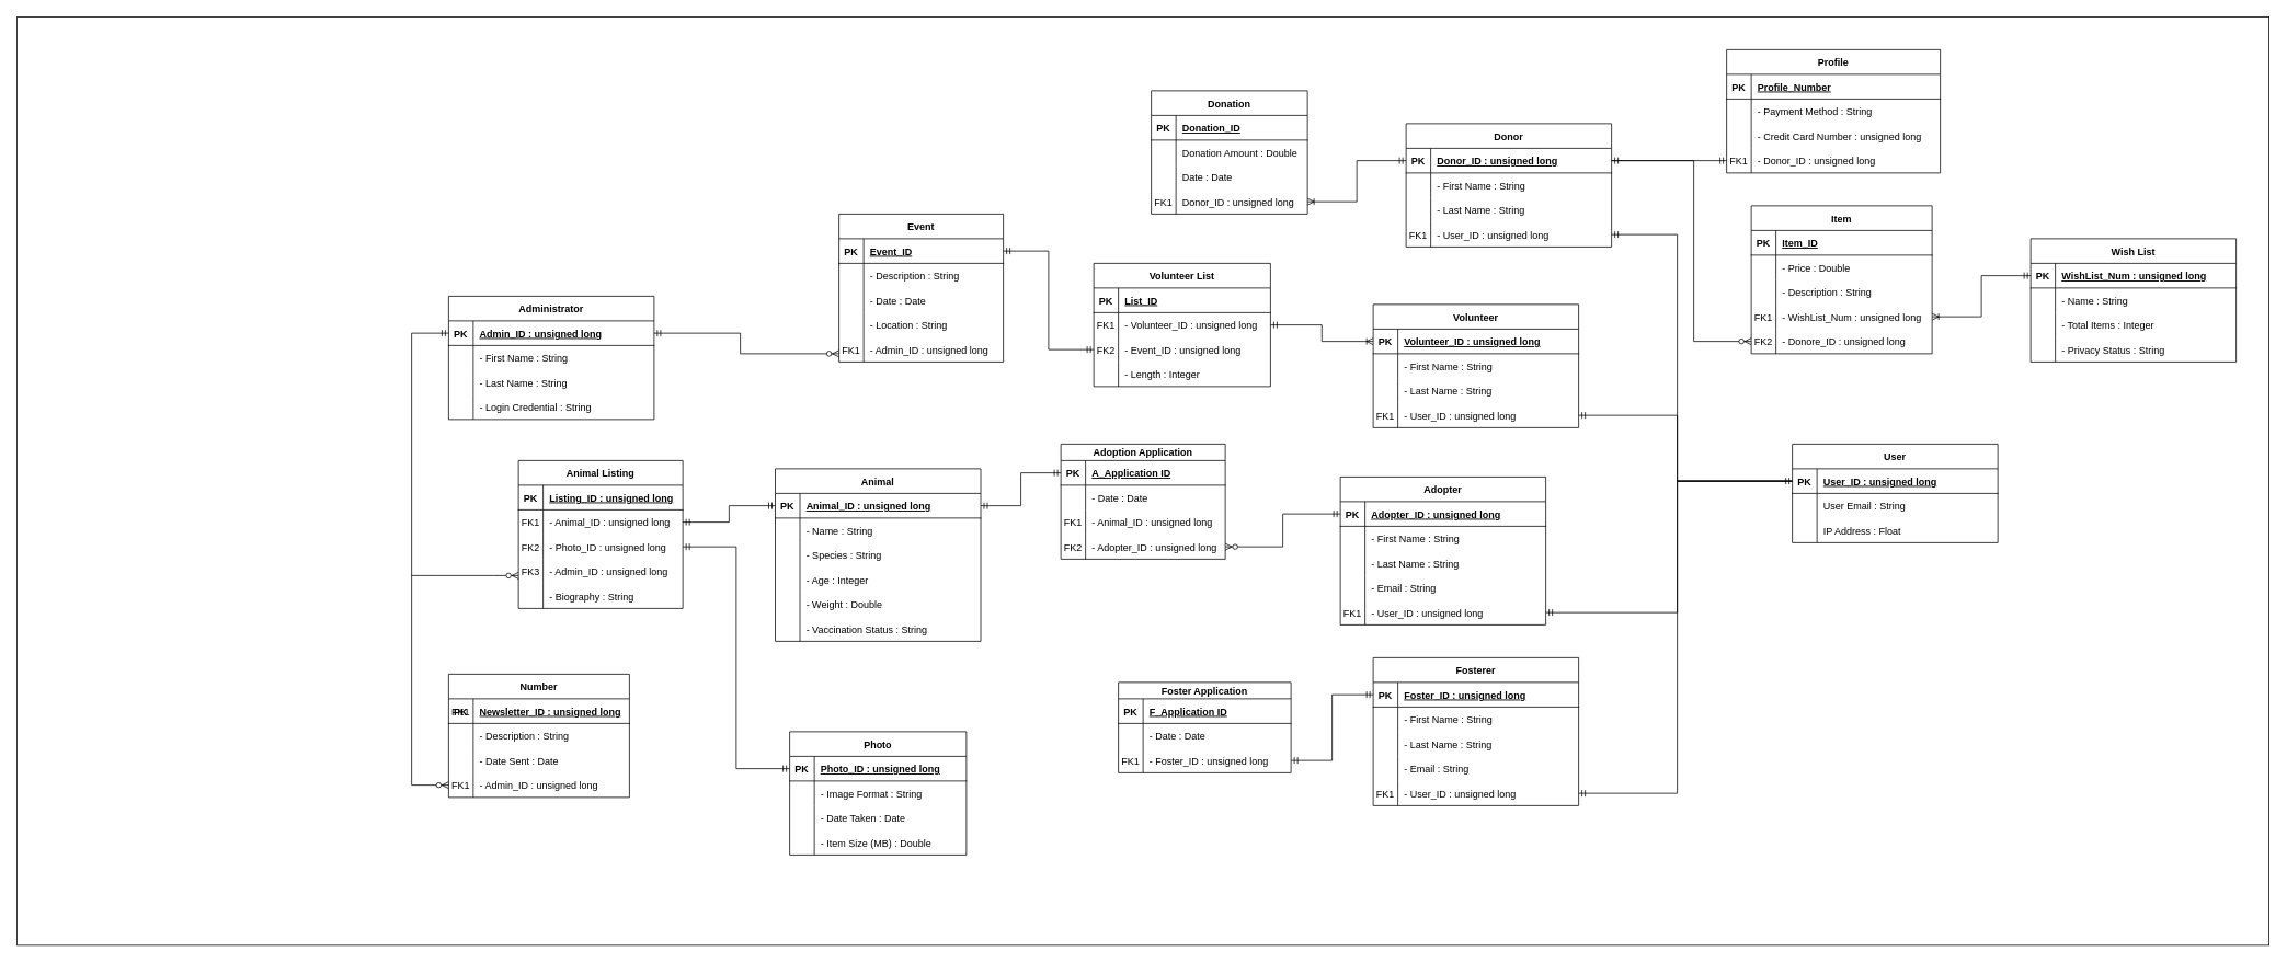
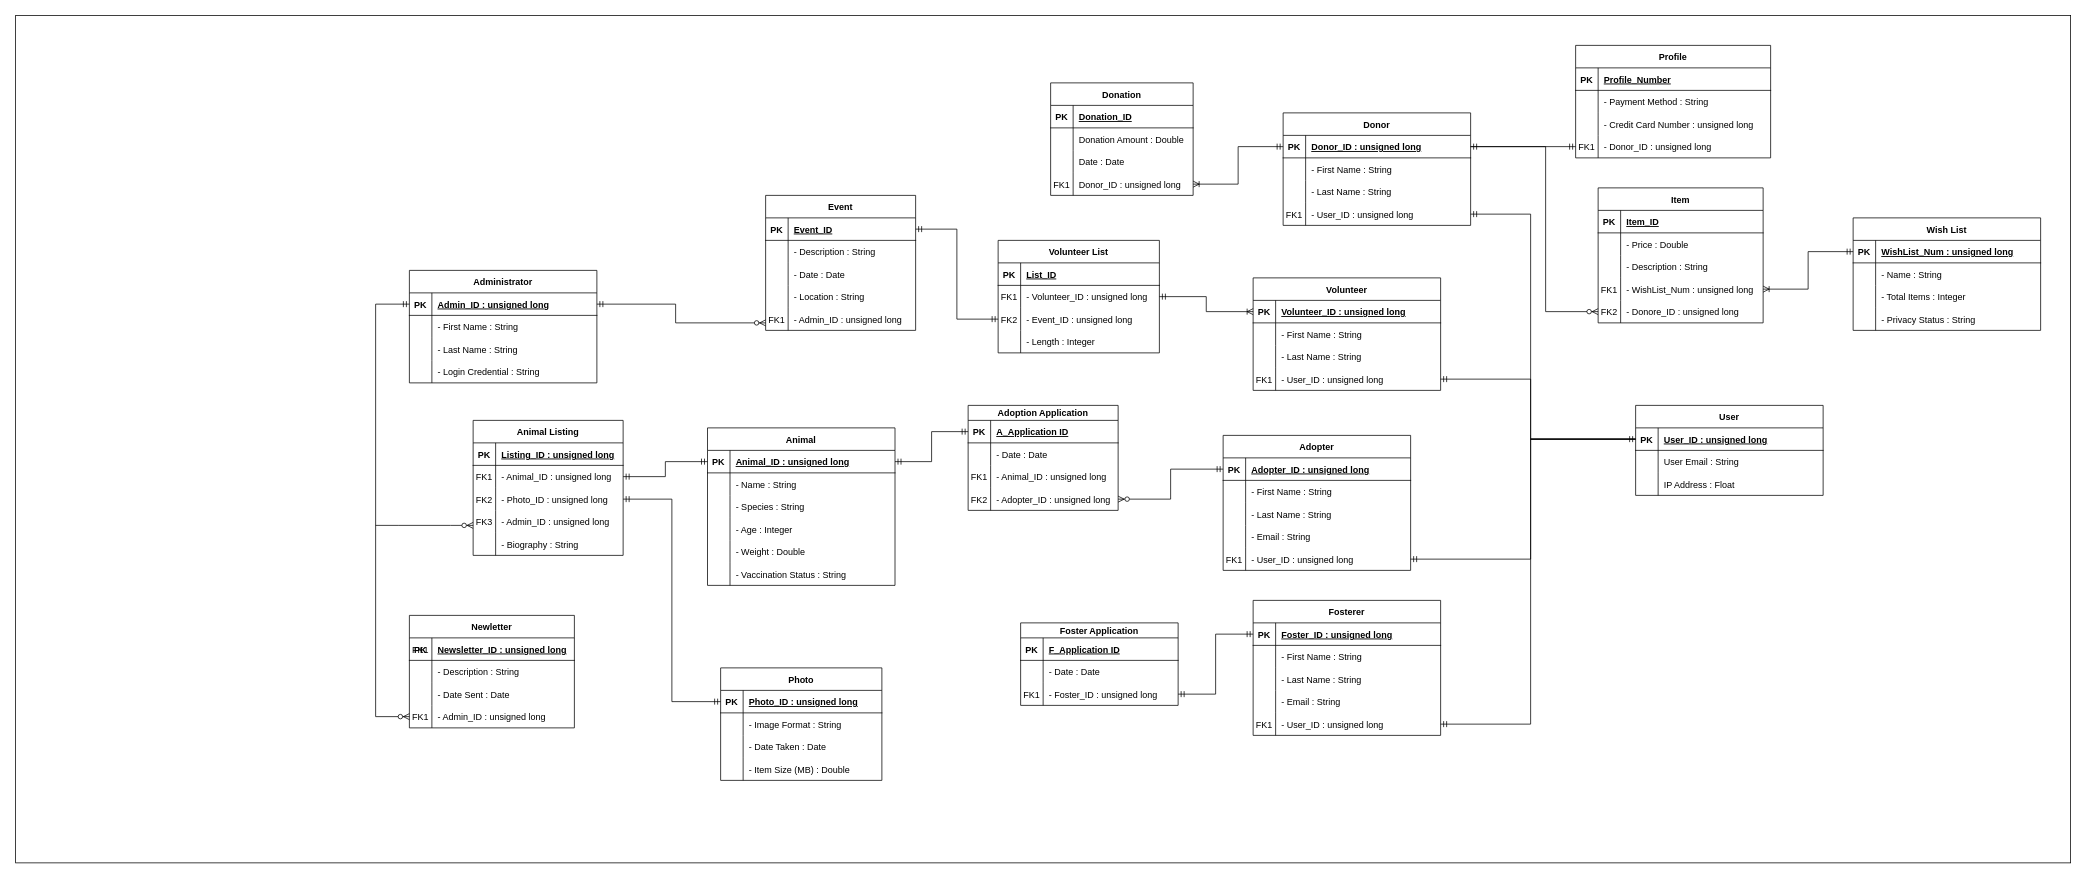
- <mxCell id="129" value="Number" style="shape=table;startSize=30;container=1;collapsible=1;childLayout=tableLayout;fixedRows=1;rowLines=0;fontStyle=1;align=center;resizeLast=1;" vertex="1" parent="1"><mxGeometry x="545" y="820" width="220" height="150" as="geometry" /></mxCell>
+ <mxCell id="129" value="Newletter" style="shape=table;startSize=30;container=1;collapsible=1;childLayout=tableLayout;fixedRows=1;rowLines=0;fontStyle=1;align=center;resizeLast=1;" vertex="1" parent="1"><mxGeometry x="545" y="820" width="220" height="150" as="geometry" /></mxCell>
